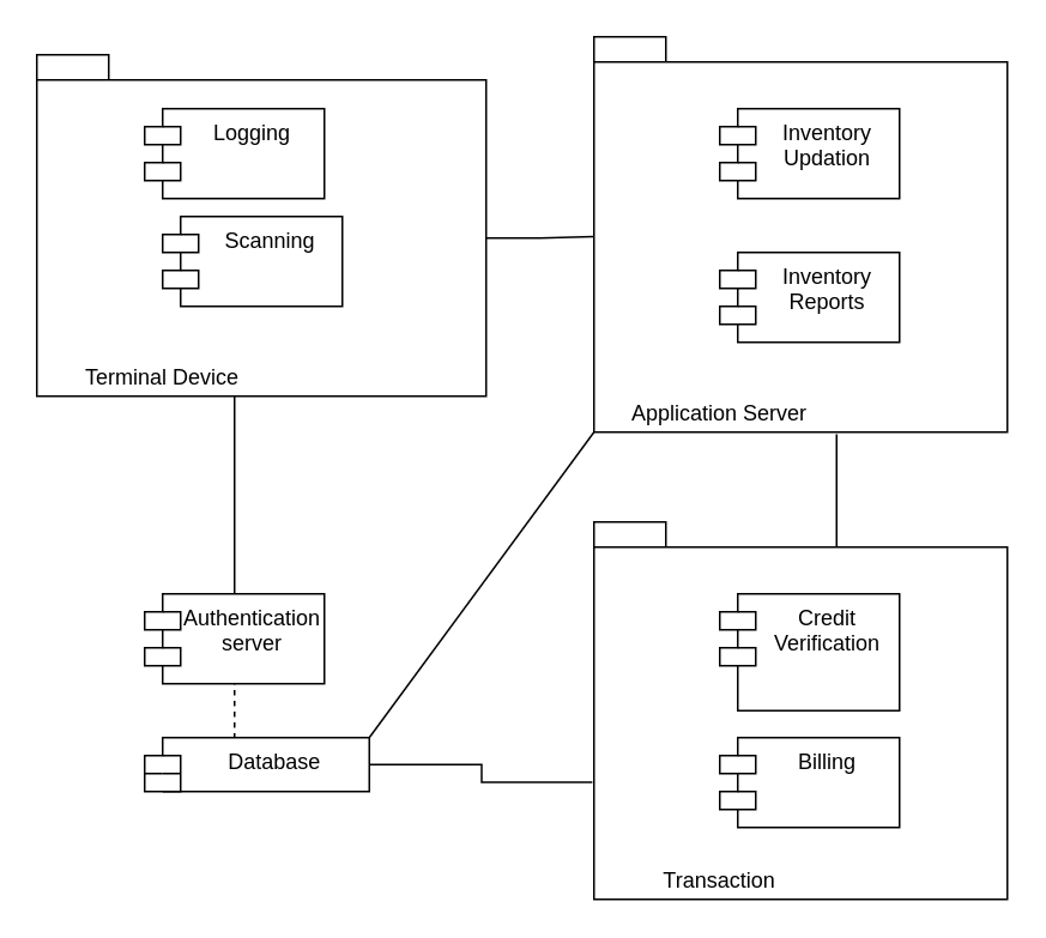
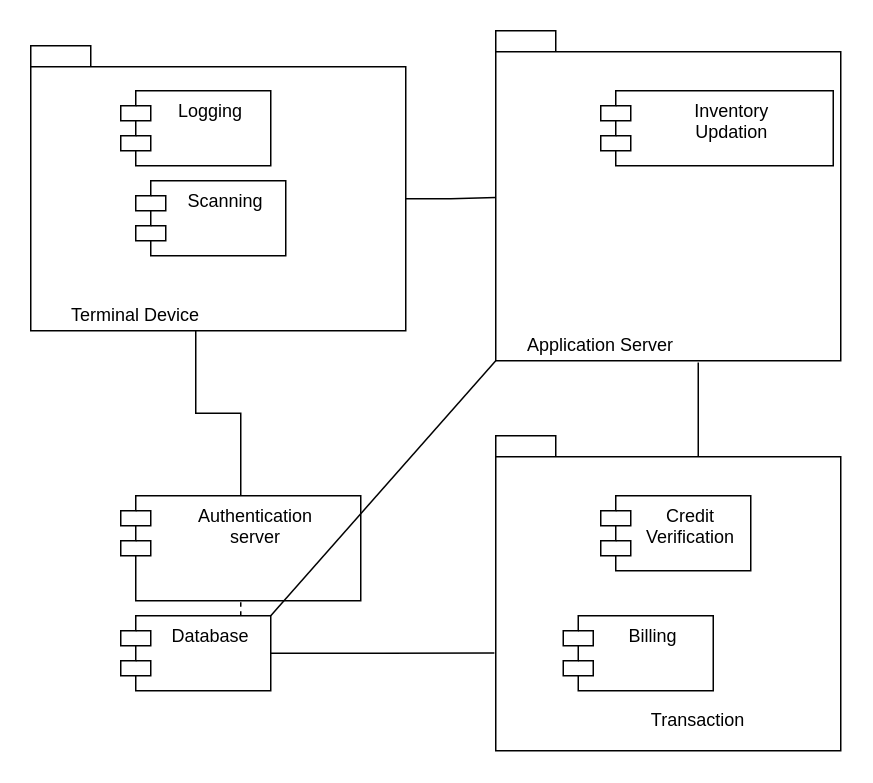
- <mxCell id="15" value="Inventory&#10;Updation" style="shape=module;align=left;spacingLeft=20;align=center;verticalAlign=top;" parent="1" vertex="1"><mxGeometry x="400" y="60" width="100" height="50" as="geometry" /></mxCell>
+ <mxCell id="15" value="Inventory&#10;Updation" style="shape=module;align=left;spacingLeft=20;align=center;verticalAlign=top;" parent="1" vertex="1"><mxGeometry x="400" y="60" width="155" height="50" as="geometry" /></mxCell>
- <mxCell id="16" value="Inventory&#10;Reports" style="shape=module;align=left;spacingLeft=20;align=center;verticalAlign=top;" parent="1" vertex="1"><mxGeometry x="400" y="140" width="100" height="50" as="geometry" /></mxCell>
- <mxCell id="10" value="Authentication&#10;server" style="shape=module;align=left;spacingLeft=20;align=center;verticalAlign=top;" parent="1" vertex="1"><mxGeometry x="80" y="330" width="100" height="50" as="geometry" /></mxCell>
+ <mxCell id="10" value="Authentication&#10;server" style="shape=module;align=left;spacingLeft=20;align=center;verticalAlign=top;" parent="1" vertex="1"><mxGeometry x="80" y="330" width="160" height="70" as="geometry" /></mxCell>
- <mxCell id="17" value="Credit &#10;Verification" style="shape=module;align=left;spacingLeft=20;align=center;verticalAlign=top;" parent="1" vertex="1"><mxGeometry x="400" y="330" width="100" height="65" as="geometry" /></mxCell>
+ <mxCell id="17" value="Credit &#10;Verification" style="shape=module;align=left;spacingLeft=20;align=center;verticalAlign=top;" parent="1" vertex="1"><mxGeometry x="400" y="330" width="100" height="50" as="geometry" /></mxCell>
- <mxCell id="14" value="Database" style="shape=module;align=left;spacingLeft=20;align=center;verticalAlign=top;" parent="1" vertex="1"><mxGeometry x="80" y="410" width="125" height="30" as="geometry" /></mxCell>
+ <mxCell id="14" value="Database" style="shape=module;align=left;spacingLeft=20;align=center;verticalAlign=top;" parent="1" vertex="1"><mxGeometry x="80" y="410" width="100" height="50" as="geometry" /></mxCell>
- <mxCell id="18" value="Billing" style="shape=module;align=left;spacingLeft=20;align=center;verticalAlign=top;" parent="1" vertex="1"><mxGeometry x="400" y="410" width="100" height="50" as="geometry" /></mxCell>
+ <mxCell id="18" value="Billing" style="shape=module;align=left;spacingLeft=20;align=center;verticalAlign=top;" parent="1" vertex="1"><mxGeometry x="375" y="410" width="100" height="50" as="geometry" /></mxCell>
- <mxCell id="21" value="Transaction" style="text;html=1;strokeColor=none;fillColor=none;align=center;verticalAlign=middle;whiteSpace=wrap;rounded=0;" parent="1" vertex="1"><mxGeometry x="330" y="480" width="140" height="20" as="geometry" /></mxCell>
+ <mxCell id="21" value="Transaction" style="text;html=1;strokeColor=none;fillColor=none;align=center;verticalAlign=middle;whiteSpace=wrap;rounded=0;" parent="1" vertex="1"><mxGeometry x="395" y="470" width="140" height="20" as="geometry" /></mxCell>
